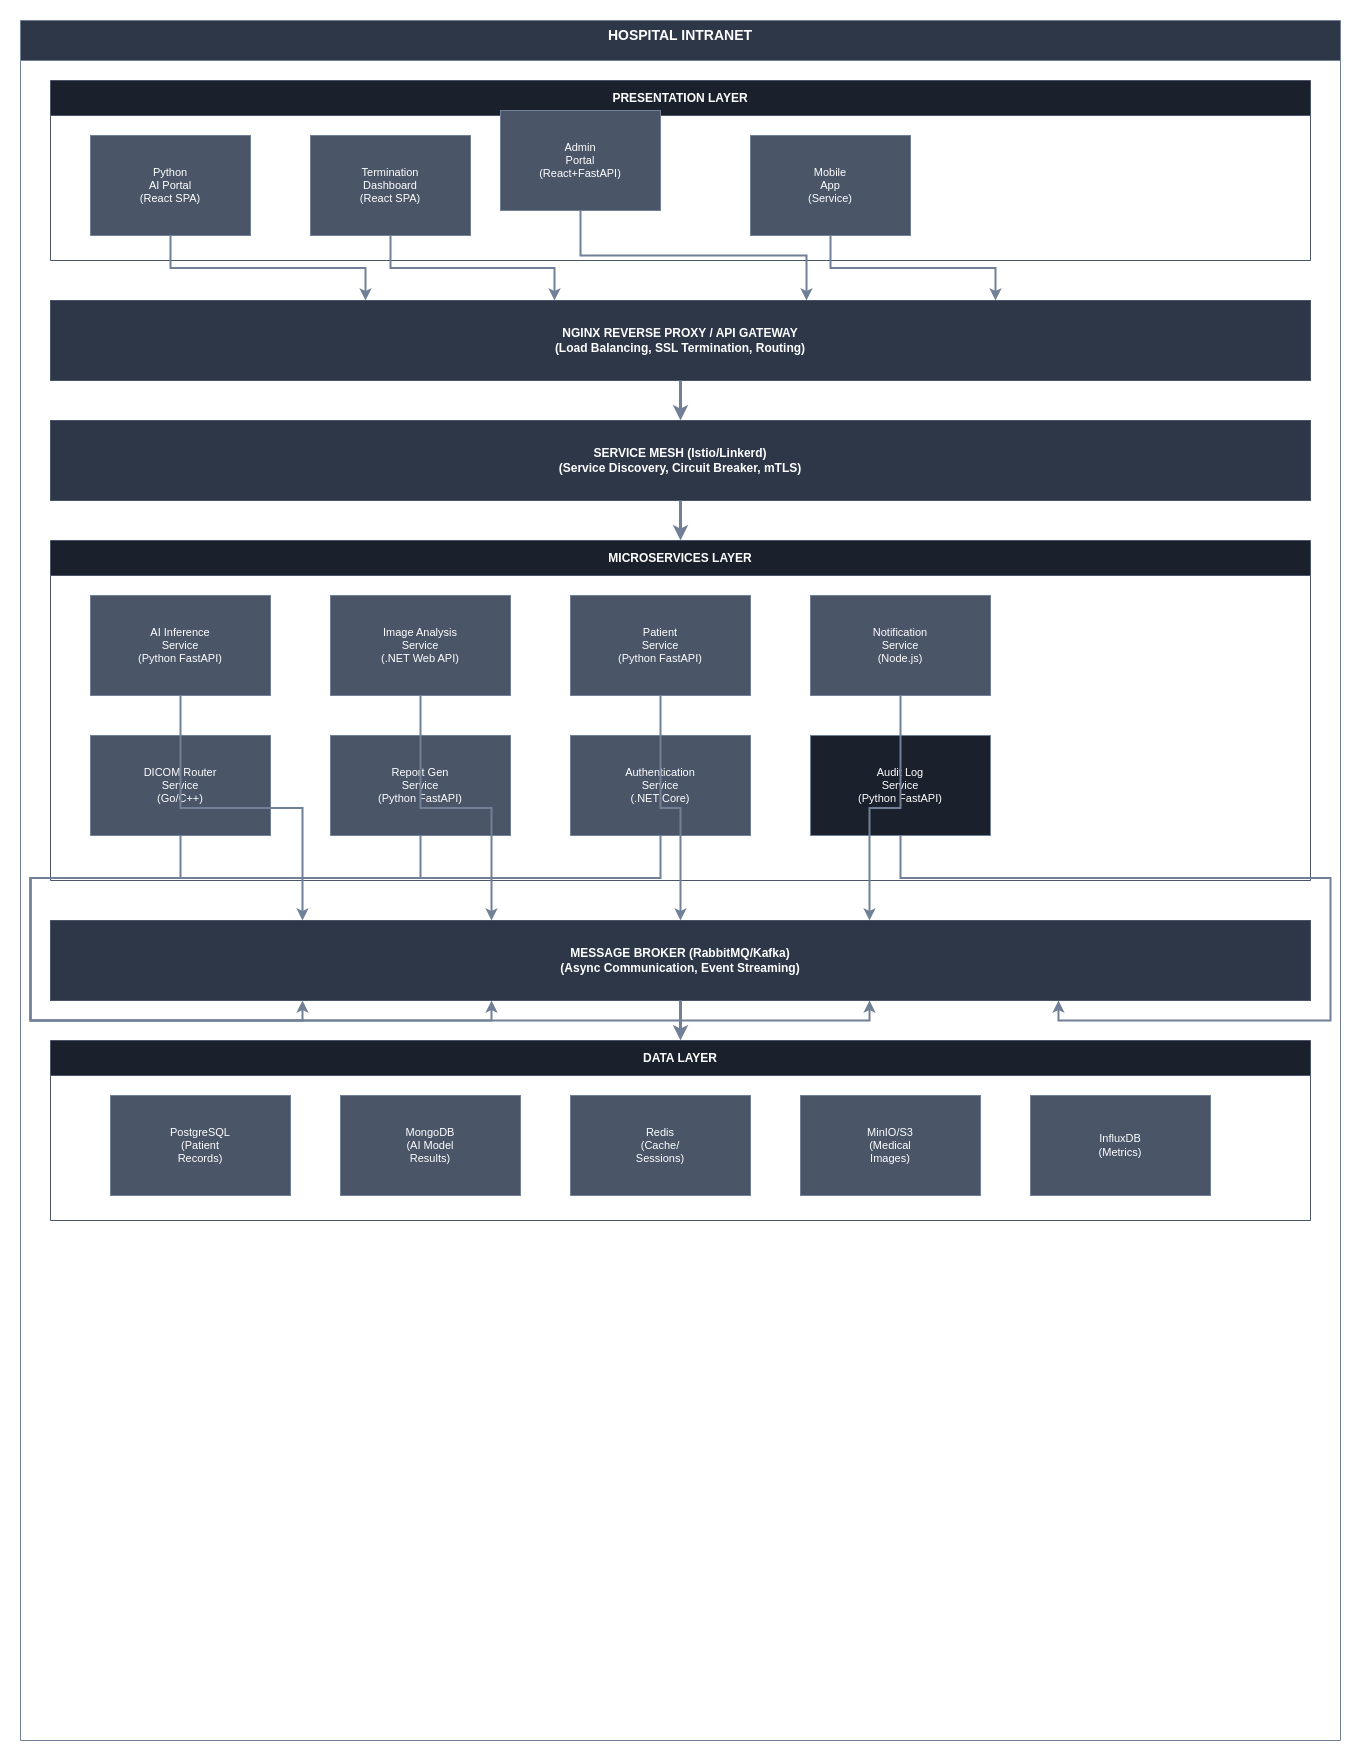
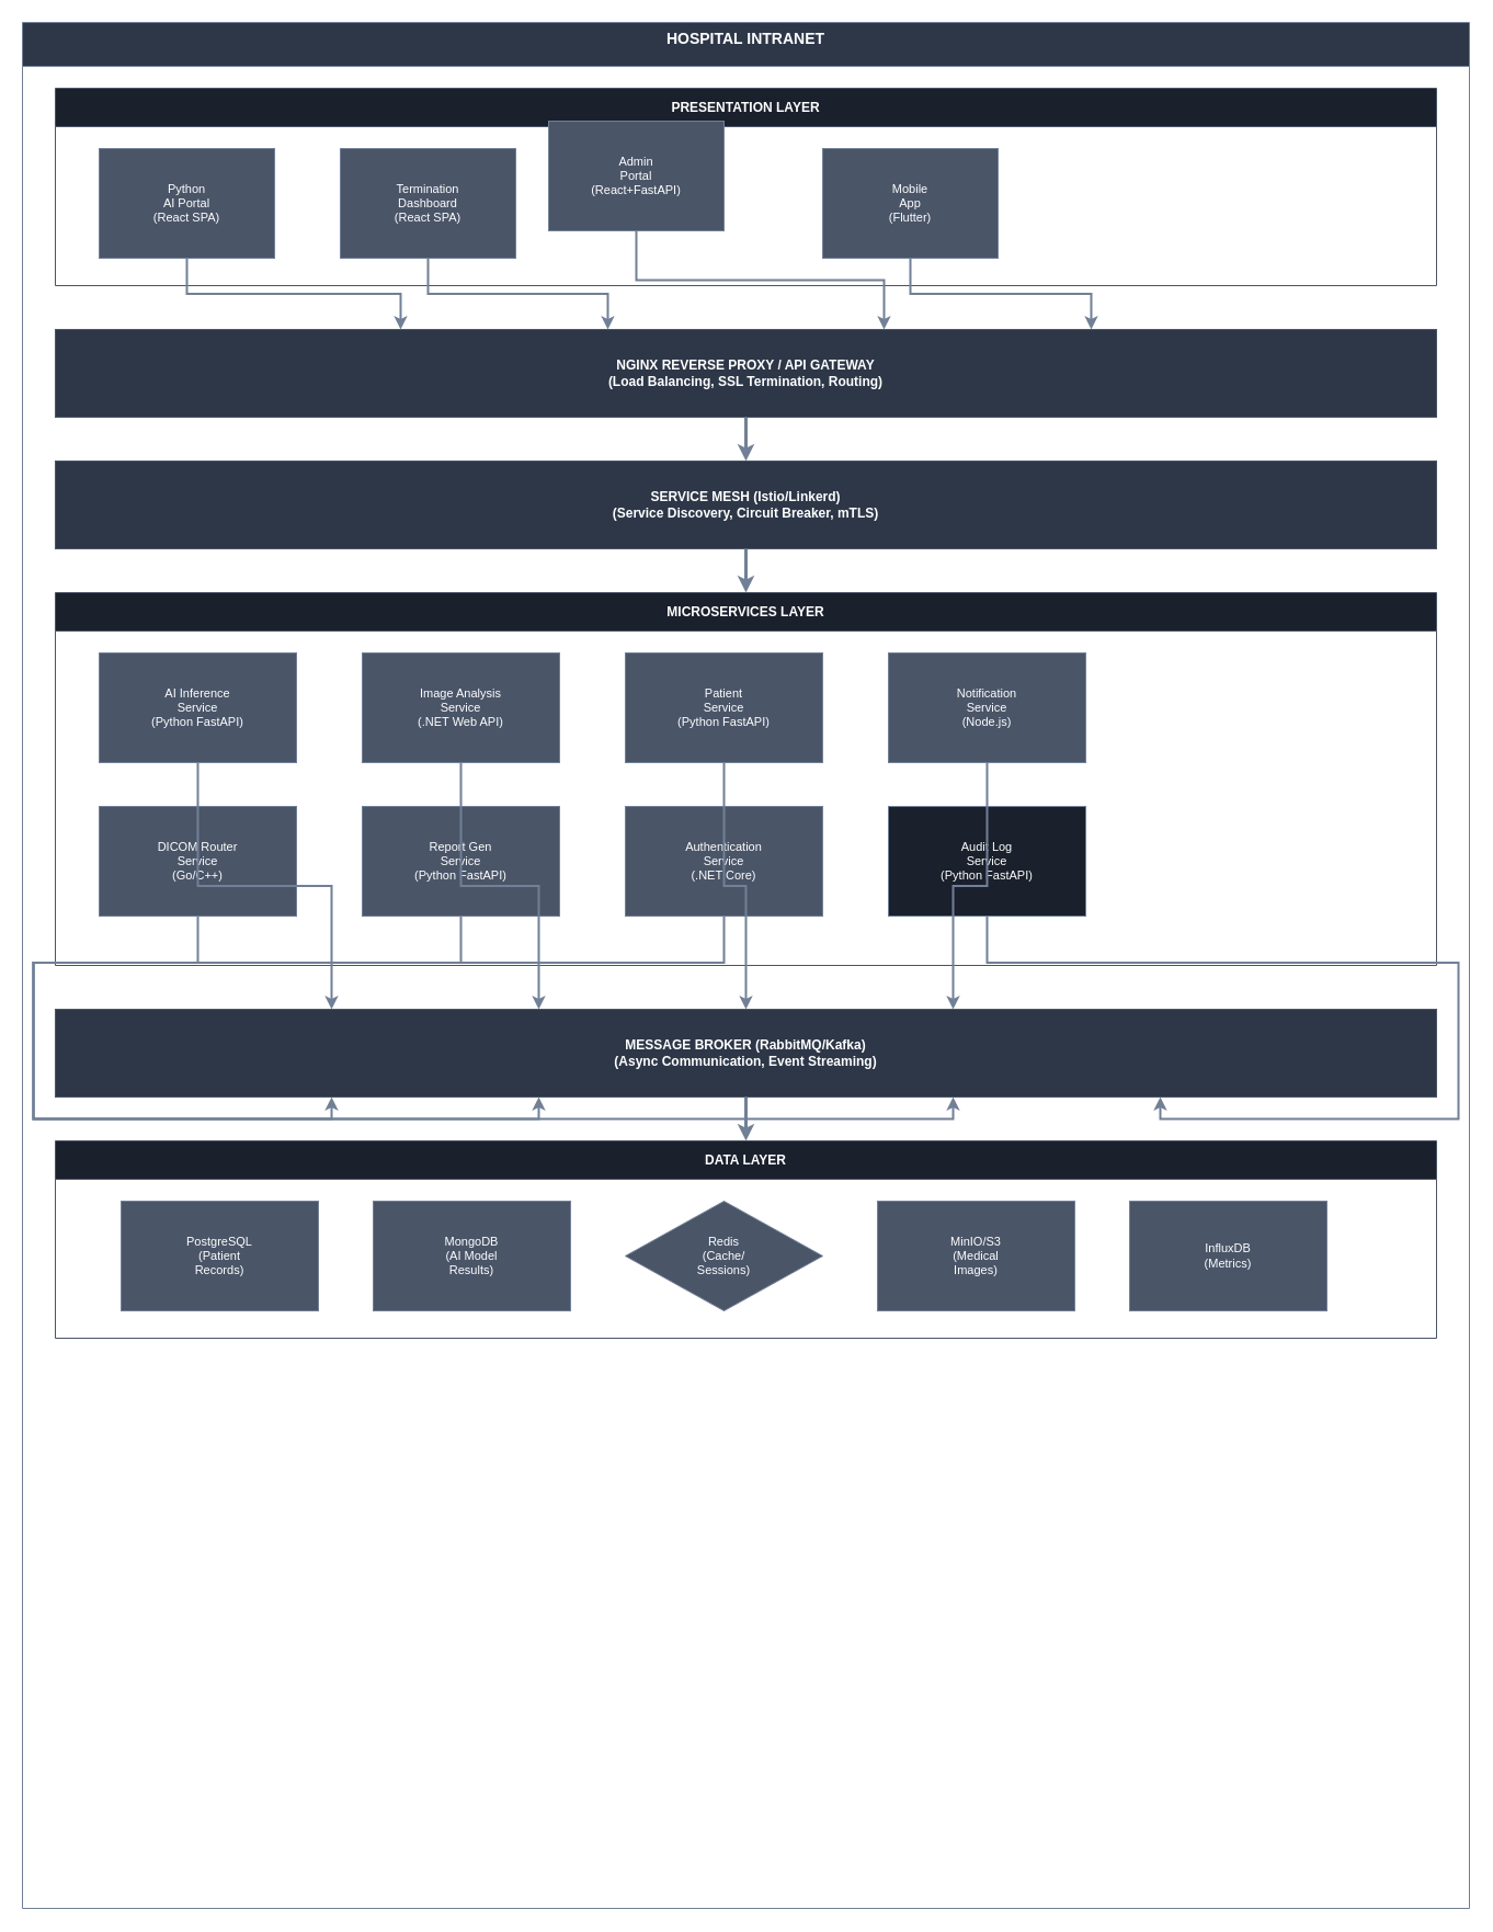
- <mxCell id="7" value="Mobile&#10;App&#10;(Service)" style="rounded=0;whiteSpace=wrap;html=1;fillColor=#4a5568;strokeColor=#718096;fontColor=#FFFFFF;fontSize=11;align=center;" vertex="1" parent="3"><mxGeometry x="700" y="55" width="160" height="100" as="geometry" /></mxCell>
+ <mxCell id="7" value="Mobile&#10;App&#10;(Flutter)" style="rounded=0;whiteSpace=wrap;html=1;fillColor=#4a5568;strokeColor=#718096;fontColor=#FFFFFF;fontSize=11;align=center;" vertex="1" parent="3"><mxGeometry x="700" y="55" width="160" height="100" as="geometry" /></mxCell>
- <mxCell id="23" value="Redis&#10;(Cache/&#10;Sessions)" style="rounded=0;whiteSpace=wrap;html=1;fillColor=#4a5568;strokeColor=#718096;fontColor=#FFFFFF;fontSize=11;align=center;" vertex="1" parent="20"><mxGeometry x="520" y="55" width="180" height="100" as="geometry" /></mxCell>
+ <mxCell id="23" value="Redis&#10;(Cache/&#10;Sessions)" style="rhombus;whiteSpace=wrap;html=1;fillColor=#4a5568;strokeColor=#718096;fontColor=#FFFFFF;fontSize=11;align=center;" vertex="1" parent="20"><mxGeometry x="520" y="55" width="180" height="100" as="geometry" /></mxCell>
